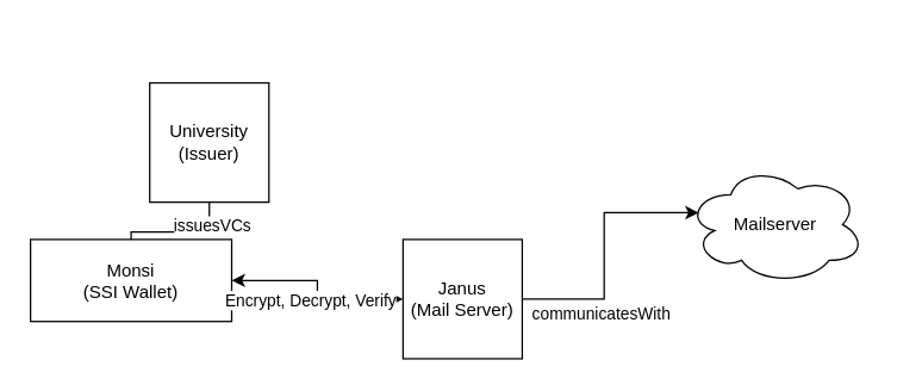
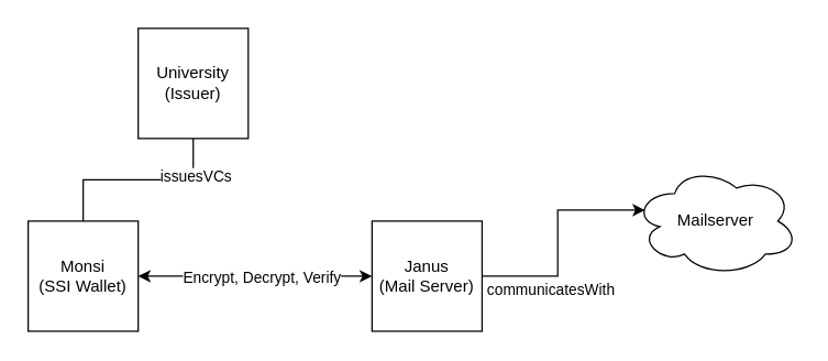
- <mxCell id="10" value="University&lt;br&gt;(Issuer)" style="whiteSpace=wrap;html=1;aspect=fixed;" vertex="1" parent="1"><mxGeometry x="100" y="55" width="80" height="80" as="geometry" /></mxCell>
+ <mxCell id="10" value="University&lt;br&gt;(Issuer)" style="whiteSpace=wrap;html=1;aspect=fixed;" vertex="1" parent="1"><mxGeometry x="100" y="20" width="80" height="80" as="geometry" /></mxCell>
- <mxCell id="6" value="Mailserver" style="ellipse;shape=cloud;whiteSpace=wrap;html=1;" vertex="1" parent="1"><mxGeometry x="460" y="110" width="120" height="80" as="geometry" /></mxCell>
+ <mxCell id="6" value="Mailserver" style="ellipse;shape=cloud;whiteSpace=wrap;html=1;" vertex="1" parent="1"><mxGeometry x="460" y="120" width="120" height="80" as="geometry" /></mxCell>
- <mxCell id="2" value="Monsi&lt;br&gt;(SSI Wallet)" style="whiteSpace=wrap;html=1;aspect=fixed;" vertex="1" parent="1"><mxGeometry x="20" y="160" width="135" height="55" as="geometry" /></mxCell>
+ <mxCell id="2" value="Monsi&lt;br&gt;(SSI Wallet)" style="whiteSpace=wrap;html=1;aspect=fixed;" vertex="1" parent="1"><mxGeometry x="20" y="160" width="80" height="80" as="geometry" /></mxCell>
